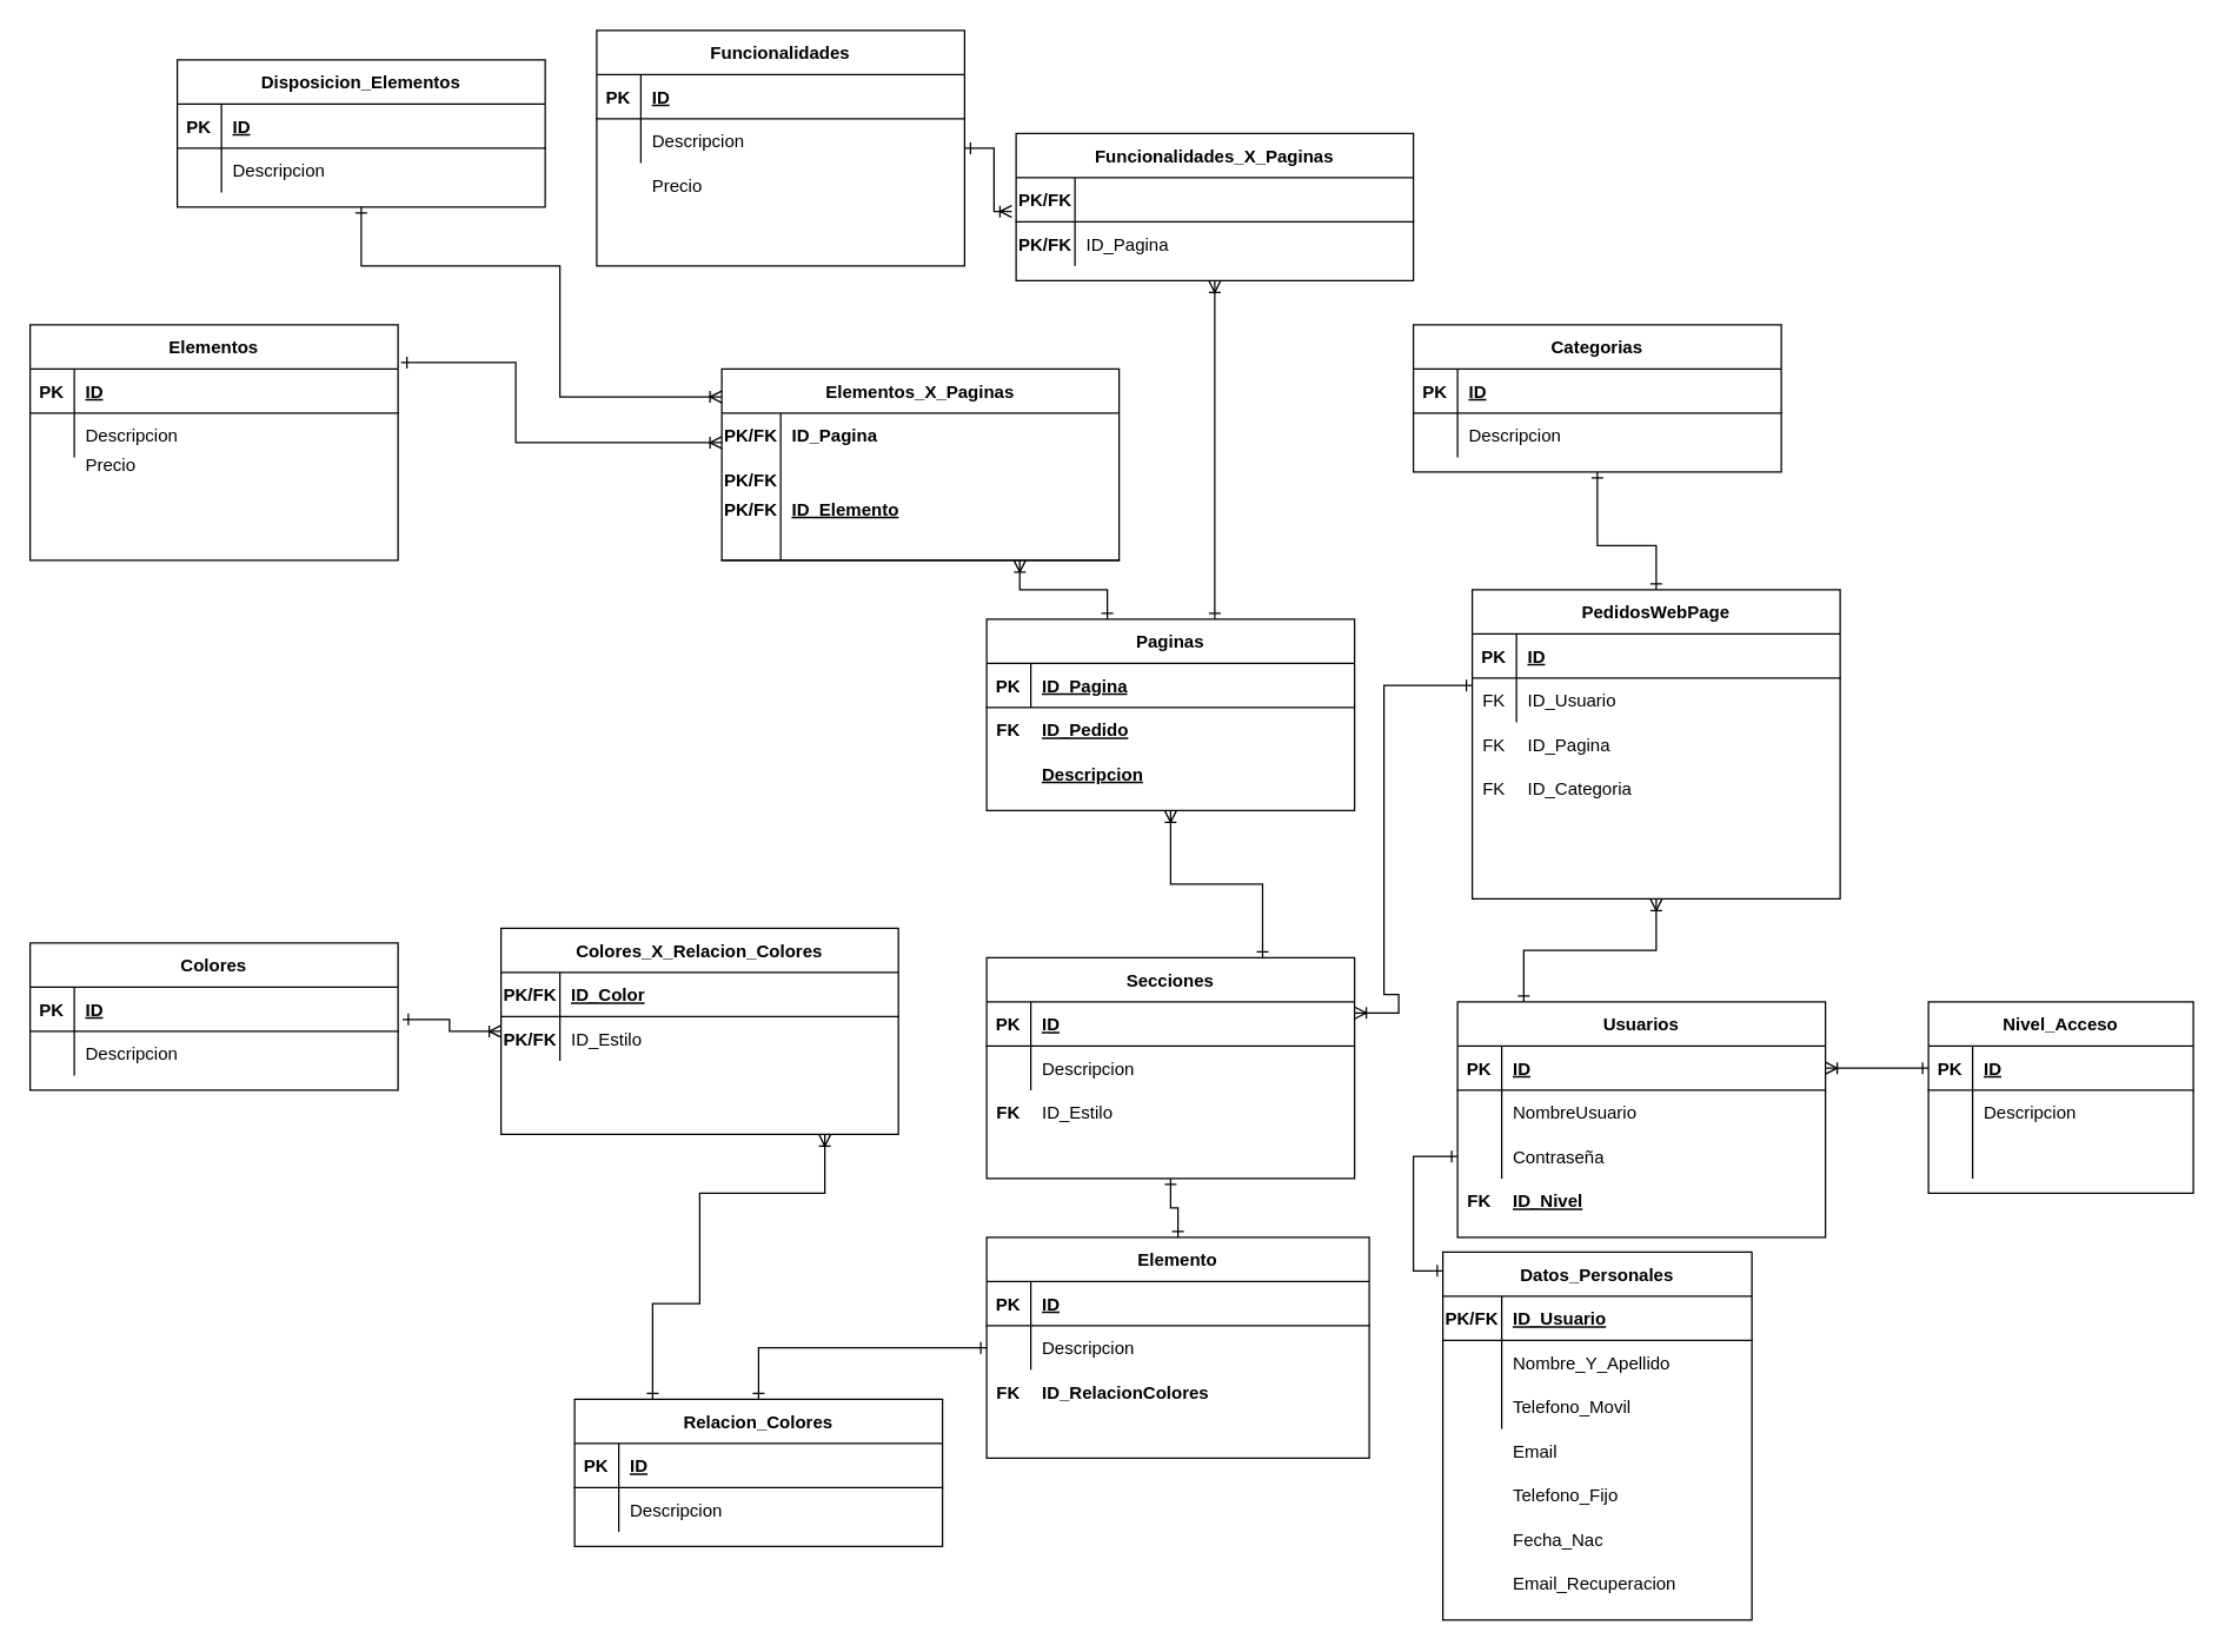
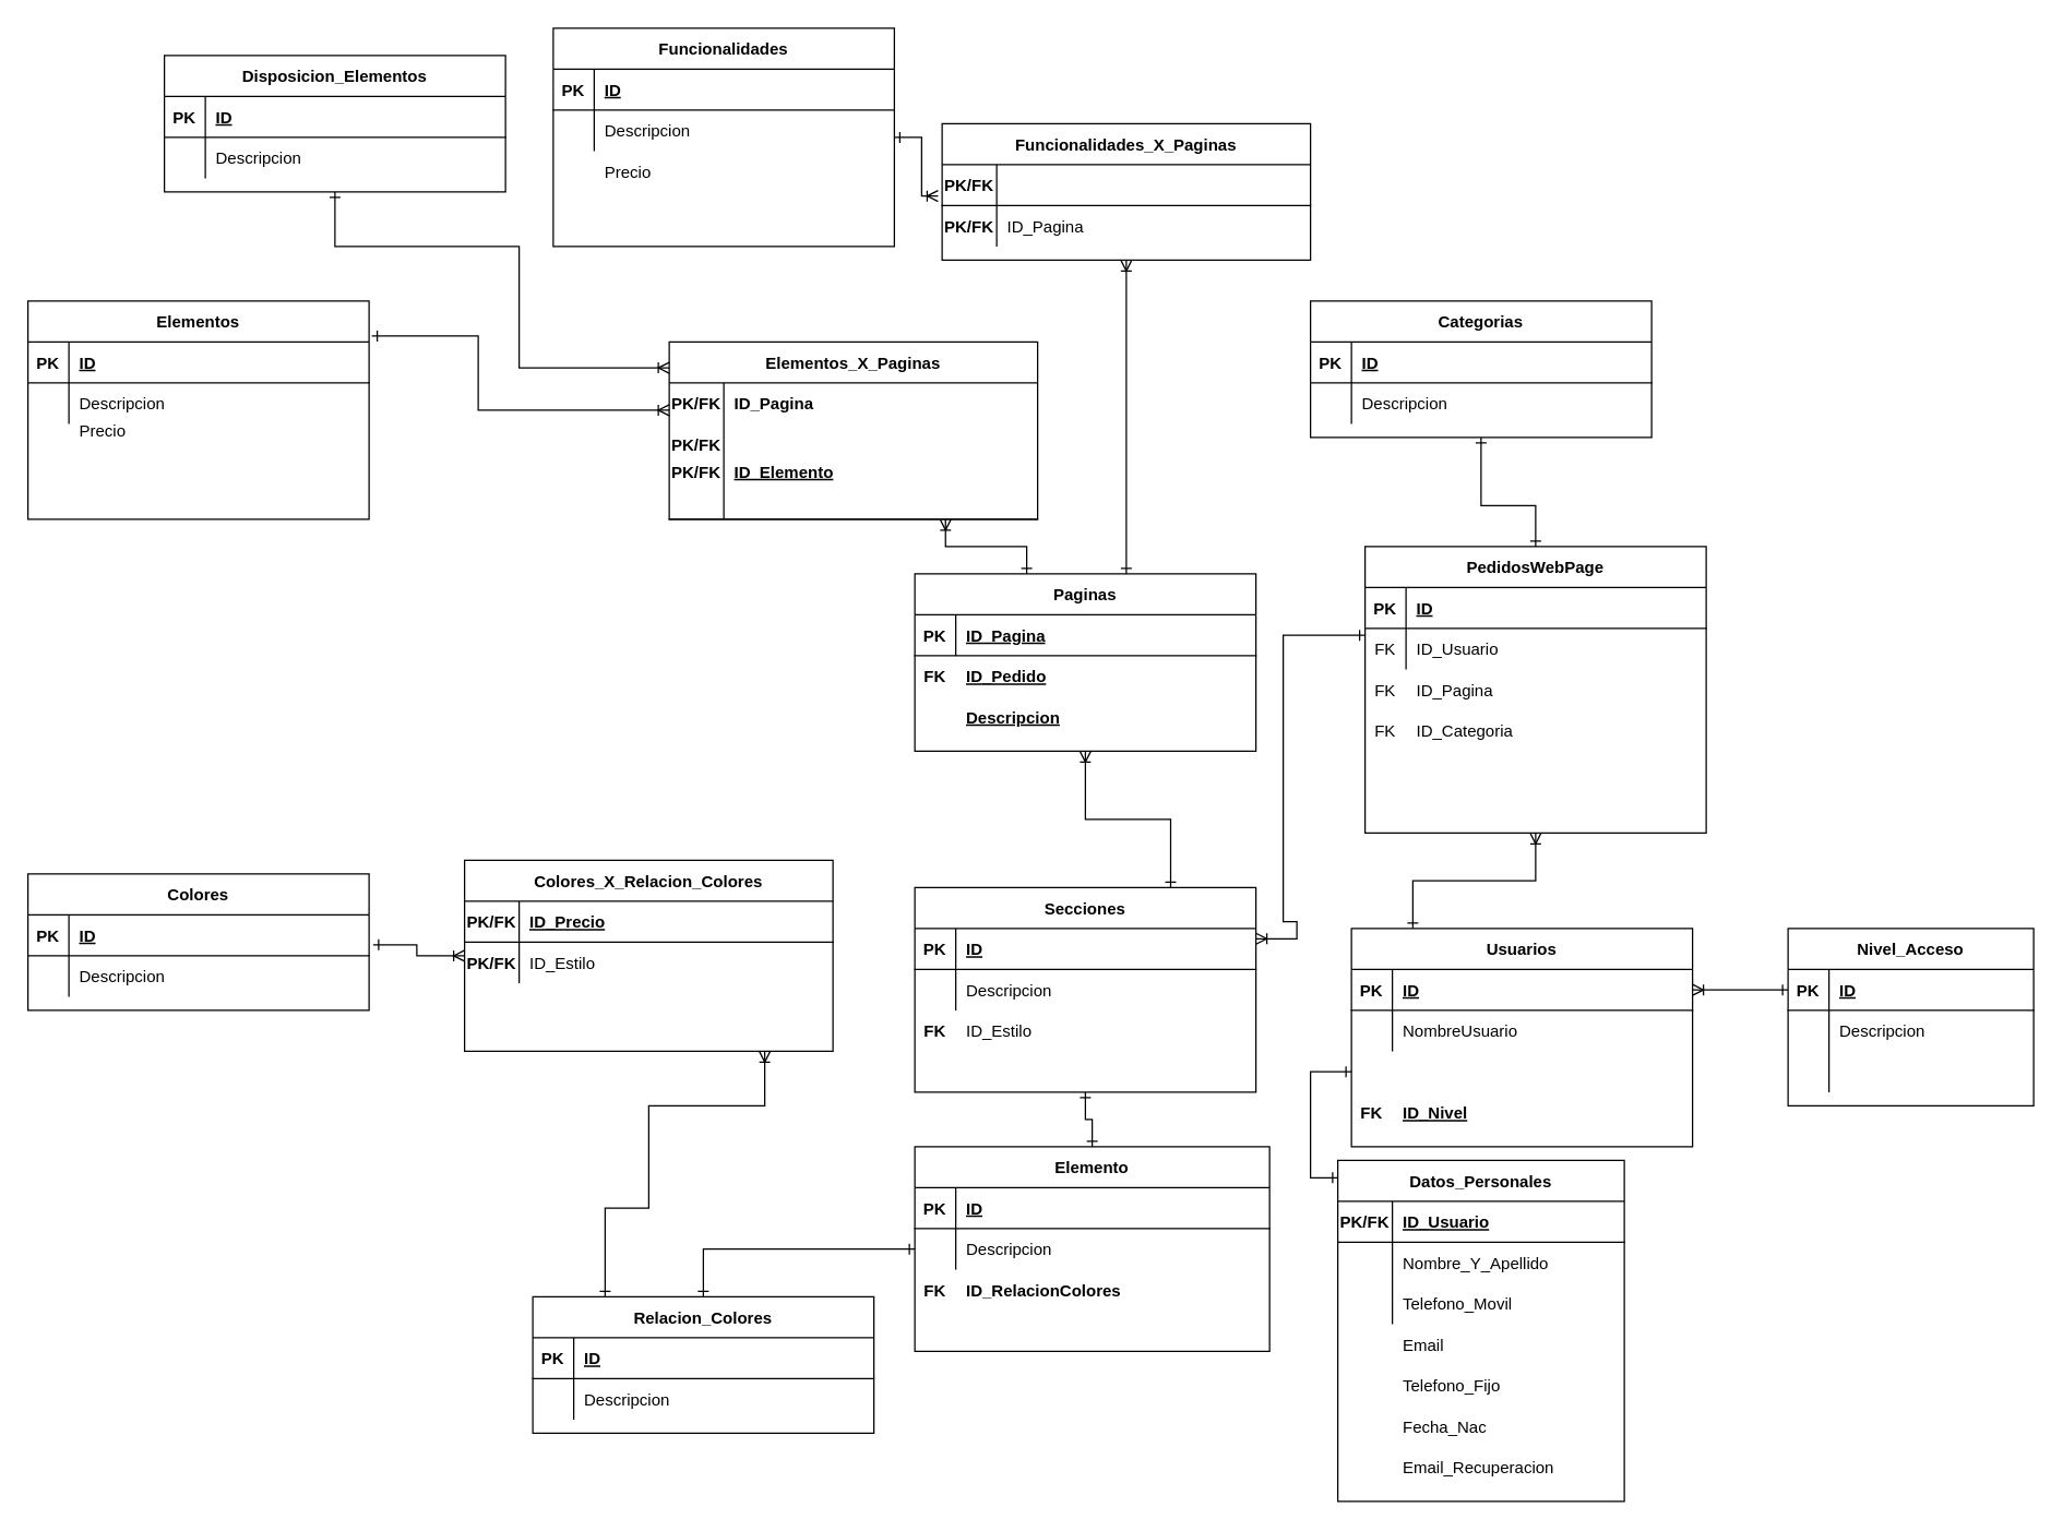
- <mxCell id="90" value="ID_Color" style="shape=partialRectangle;overflow=hidden;connectable=0;fillColor=none;top=0;left=0;bottom=0;right=0;align=left;spacingLeft=6;fontStyle=5;" parent="88" vertex="1"><mxGeometry x="40" width="230" height="30" as="geometry" /></mxCell>
+ <mxCell id="90" value="ID_Precio" style="shape=partialRectangle;overflow=hidden;connectable=0;fillColor=none;top=0;left=0;bottom=0;right=0;align=left;spacingLeft=6;fontStyle=5;" parent="88" vertex="1"><mxGeometry x="40" width="230" height="30" as="geometry" /></mxCell>
- <mxCell id="141" value="Contraseña" style="shape=partialRectangle;overflow=hidden;connectable=0;fillColor=none;top=0;left=0;bottom=0;right=0;align=left;spacingLeft=6;" parent="139" vertex="1"><mxGeometry x="30" width="220" height="30" as="geometry" /></mxCell>
